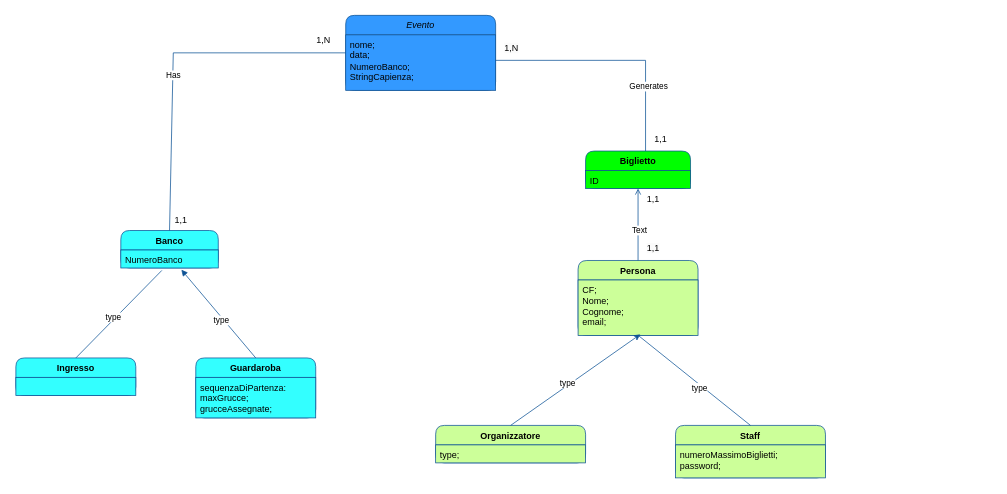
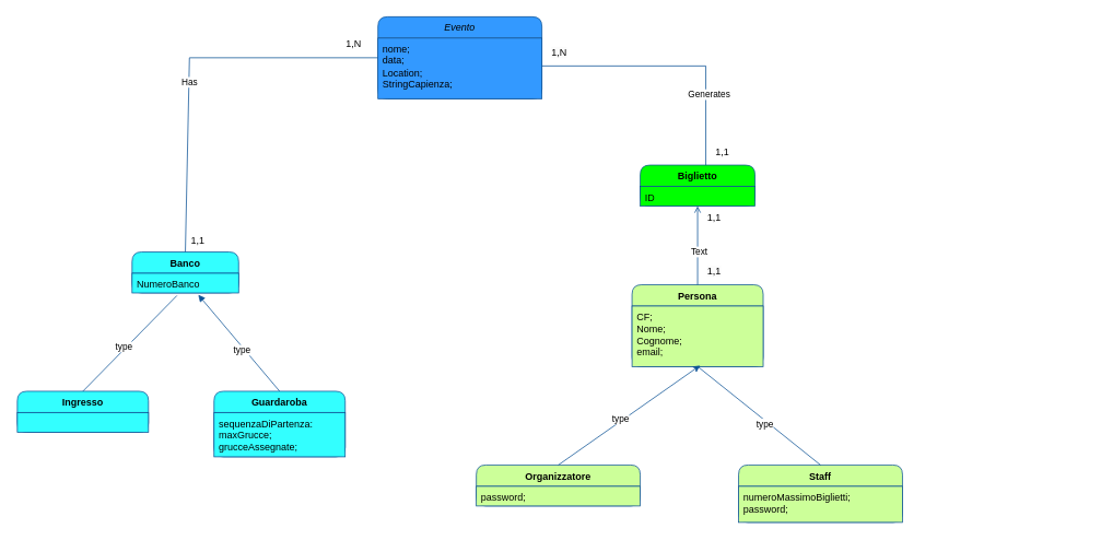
- <mxCell id="3" value="nome;&lt;br style=&quot;padding: 0px; margin: 0px;&quot;&gt;data;&lt;br style=&quot;padding: 0px; margin: 0px;&quot;&gt;NumeroBanco;&lt;br style=&quot;padding: 0px; margin: 0px;&quot;&gt;StringCapienza;&lt;div style=&quot;padding: 0px; margin: 0px;&quot;&gt;&lt;br style=&quot;padding: 0px; margin: 0px; text-wrap-mode: nowrap;&quot;&gt;&lt;/div&gt;" style="text;strokeColor=#0D5295;fillColor=#3399FF;align=left;verticalAlign=top;spacingLeft=4;spacingRight=4;overflow=hidden;rotatable=0;points=[[0,0.5],[1,0.5]];portConstraint=eastwest;whiteSpace=wrap;html=1;" vertex="1" parent="2"><mxGeometry y="26" width="200" height="74" as="geometry" /></mxCell>
+ <mxCell id="3" value="nome;&lt;br style=&quot;padding: 0px; margin: 0px;&quot;&gt;data;&lt;br style=&quot;padding: 0px; margin: 0px;&quot;&gt;Location;&lt;br style=&quot;padding: 0px; margin: 0px;&quot;&gt;StringCapienza;&lt;div style=&quot;padding: 0px; margin: 0px;&quot;&gt;&lt;br style=&quot;padding: 0px; margin: 0px; text-wrap-mode: nowrap;&quot;&gt;&lt;/div&gt;" style="text;strokeColor=#0D5295;fillColor=#3399FF;align=left;verticalAlign=top;spacingLeft=4;spacingRight=4;overflow=hidden;rotatable=0;points=[[0,0.5],[1,0.5]];portConstraint=eastwest;whiteSpace=wrap;html=1;" vertex="1" parent="2"><mxGeometry y="26" width="200" height="74" as="geometry" /></mxCell>
- <mxCell id="13" value="type;" style="text;strokeColor=#0D5295;fillColor=#CCFF99;align=left;verticalAlign=top;spacingLeft=4;spacingRight=4;overflow=hidden;rotatable=0;points=[[0,0.5],[1,0.5]];portConstraint=eastwest;whiteSpace=wrap;html=1;" vertex="1" parent="12"><mxGeometry y="26" width="200" height="24" as="geometry" /></mxCell>
+ <mxCell id="13" value="password;" style="text;strokeColor=#0D5295;fillColor=#CCFF99;align=left;verticalAlign=top;spacingLeft=4;spacingRight=4;overflow=hidden;rotatable=0;points=[[0,0.5],[1,0.5]];portConstraint=eastwest;whiteSpace=wrap;html=1;" vertex="1" parent="12"><mxGeometry y="26" width="200" height="24" as="geometry" /></mxCell>
